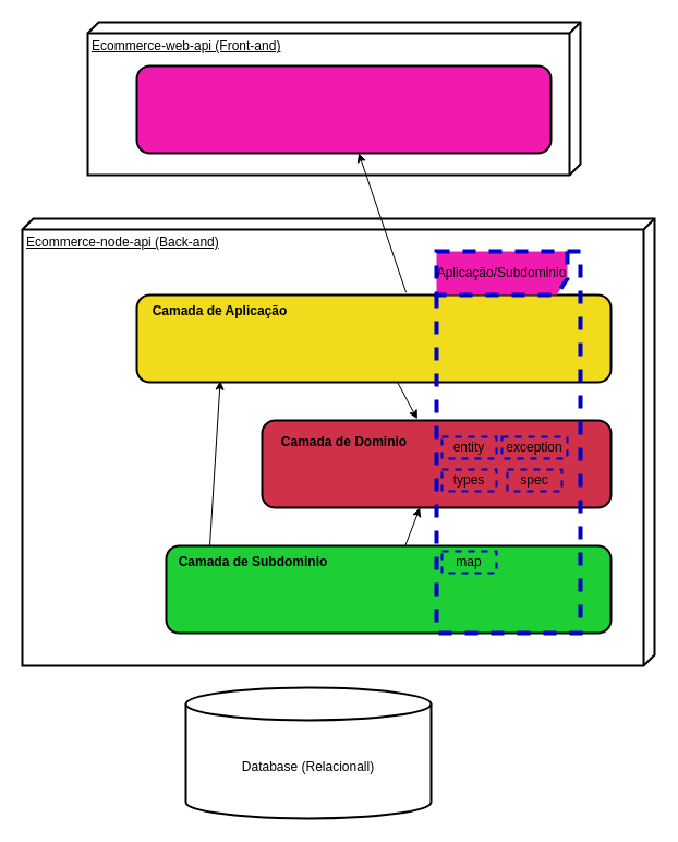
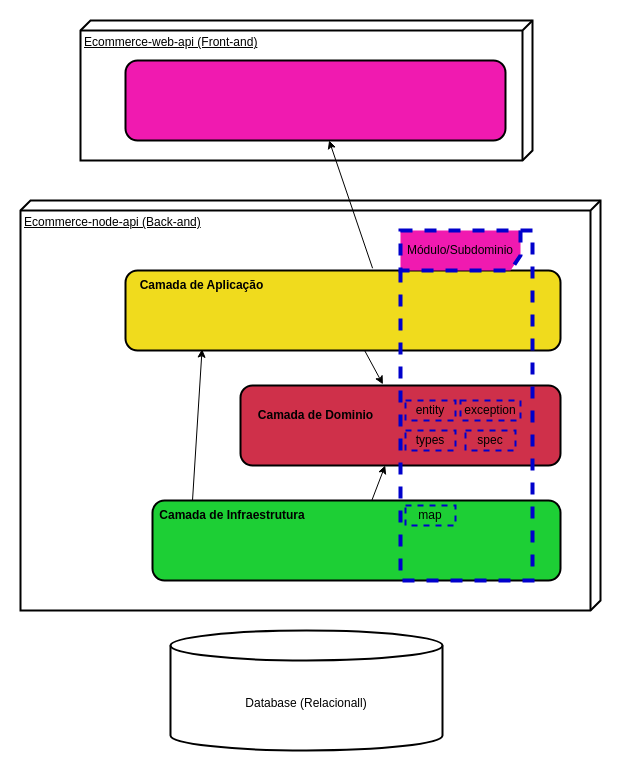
- <mxCell id="16" value="Aplicação/Subdominio" style="shape=umlFrame;whiteSpace=wrap;html=1;strokeWidth=4;fontColor=#000000;fillColor=#F01AB0;strokeColor=#0000CC;dashed=1;width=120;height=40;" vertex="1" parent="1"><mxGeometry x="400" y="230" width="132" height="350" as="geometry" /></mxCell>
+ <mxCell id="16" value="Módulo/Subdominio" style="shape=umlFrame;whiteSpace=wrap;html=1;strokeWidth=4;fontColor=#000000;fillColor=#F01AB0;strokeColor=#0000CC;dashed=1;width=120;height=40;" vertex="1" parent="1"><mxGeometry x="400" y="230" width="132" height="350" as="geometry" /></mxCell>
- <mxCell id="8" value="&lt;font color=&quot;#000000&quot;&gt;&lt;b&gt;Camada de Dominio&lt;/b&gt;&lt;/font&gt;" style="text;html=1;align=center;verticalAlign=middle;whiteSpace=wrap;rounded=0;strokeWidth=2;" vertex="1" parent="1"><mxGeometry x="247" y="390" width="137" height="30" as="geometry" /></mxCell>
+ <mxCell id="8" value="&lt;font color=&quot;#000000&quot;&gt;&lt;b&gt;Camada de Dominio&lt;/b&gt;&lt;/font&gt;" style="text;html=1;align=center;verticalAlign=middle;whiteSpace=wrap;rounded=0;strokeWidth=2;" vertex="1" parent="1"><mxGeometry x="247" y="400" width="137" height="30" as="geometry" /></mxCell>
- <mxCell id="13" value="&lt;font color=&quot;#000000&quot;&gt;&lt;b&gt;Camada de Subdominio&lt;/b&gt;&lt;/font&gt;" style="text;html=1;align=center;verticalAlign=middle;whiteSpace=wrap;rounded=0;strokeWidth=2;" vertex="1" parent="1"><mxGeometry x="152" y="500" width="160" height="30" as="geometry" /></mxCell>
+ <mxCell id="13" value="&lt;font color=&quot;#000000&quot;&gt;&lt;b&gt;Camada de Infraestrutura&lt;/b&gt;&lt;/font&gt;" style="text;html=1;align=center;verticalAlign=middle;whiteSpace=wrap;rounded=0;strokeWidth=2;" vertex="1" parent="1"><mxGeometry x="152" y="500" width="160" height="30" as="geometry" /></mxCell>
- <mxCell id="4" value="Database (Relacionall)" style="shape=cylinder3;whiteSpace=wrap;html=1;boundedLbl=1;backgroundOutline=1;size=15;strokeWidth=2;" vertex="1" parent="1"><mxGeometry x="170" y="630" width="225" height="120" as="geometry" /></mxCell>
+ <mxCell id="4" value="Database (Relacionall)" style="shape=cylinder3;whiteSpace=wrap;html=1;boundedLbl=1;backgroundOutline=1;size=15;strokeWidth=2;" vertex="1" parent="1"><mxGeometry x="170" y="630" width="272" height="120" as="geometry" /></mxCell>
